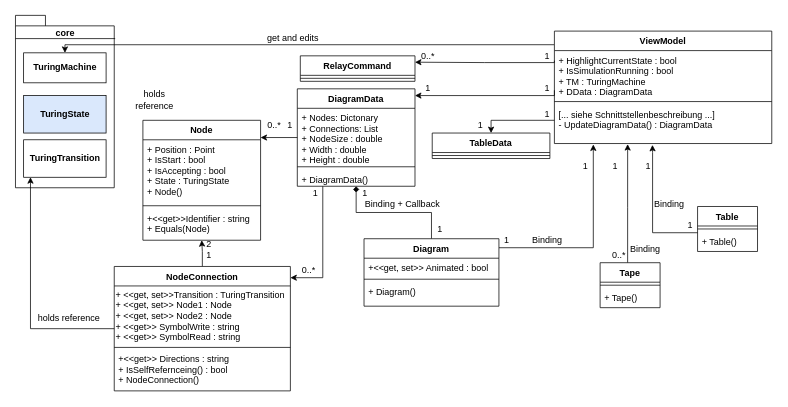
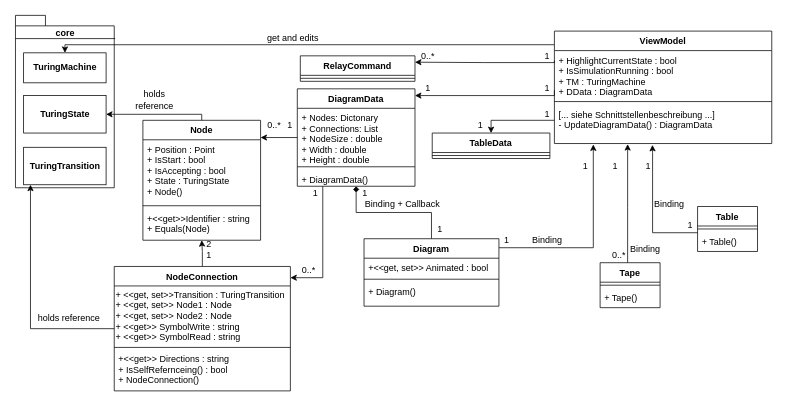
- <mxCell id="26" value="&lt;b&gt;TuringState&lt;/b&gt;" style="html=1;fillColor=#dae8fc;" parent="1" vertex="1"><mxGeometry x="30.88" y="127" width="110" height="50" as="geometry" /></mxCell>
+ <mxCell id="26" value="&lt;b&gt;TuringState&lt;/b&gt;" style="html=1;" parent="1" vertex="1"><mxGeometry x="30.88" y="127" width="110" height="50" as="geometry" /></mxCell>
+ <mxCell id="31" style="edgeStyle=orthogonalEdgeStyle;rounded=0;orthogonalLoop=1;jettySize=auto;html=1;startArrow=none;startFill=0;endArrow=classic;endFill=1;endSize=6;strokeWidth=1;" parent="1" source="16" target="26" edge="1"><mxGeometry relative="1" as="geometry"><Array as="points"><mxPoint x="269" y="152" /></Array></mxGeometry></mxCell>
- <mxCell id="27" value="&lt;b&gt;TuringTransition&lt;/b&gt;" style="html=1;" parent="1" vertex="1"><mxGeometry x="30.88" y="186" width="110" height="50" as="geometry" /></mxCell>
+ <mxCell id="27" value="&lt;b&gt;TuringTransition&lt;/b&gt;" style="html=1;" parent="1" vertex="1"><mxGeometry x="30.88" y="196" width="110" height="50" as="geometry" /></mxCell>
